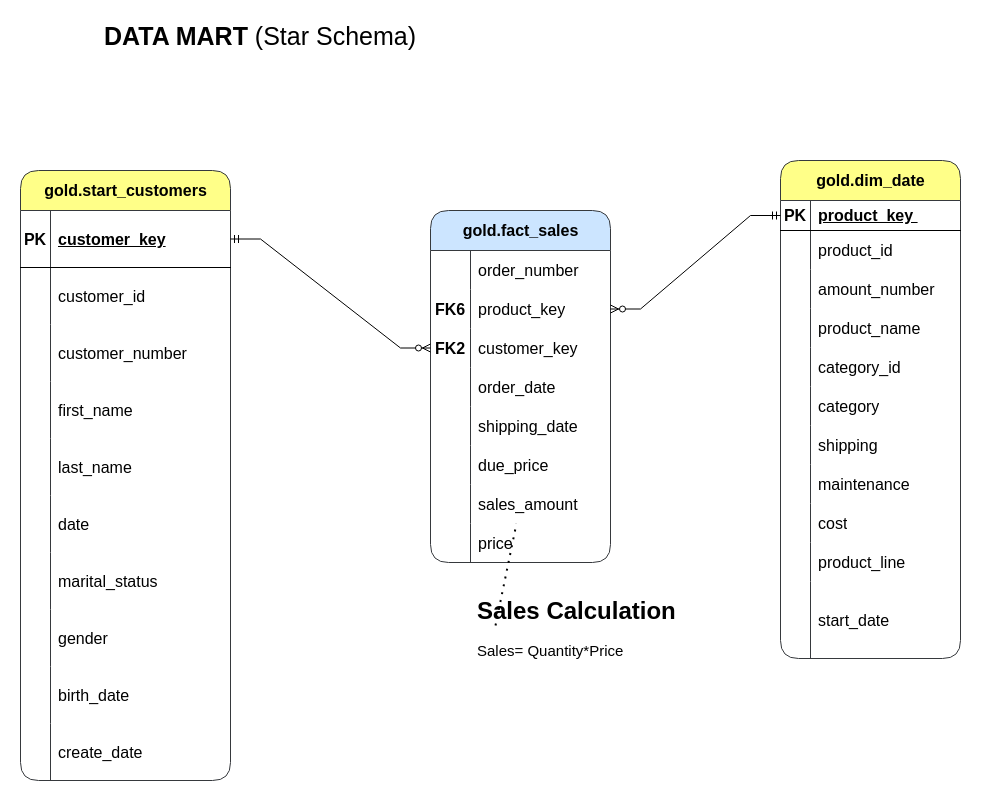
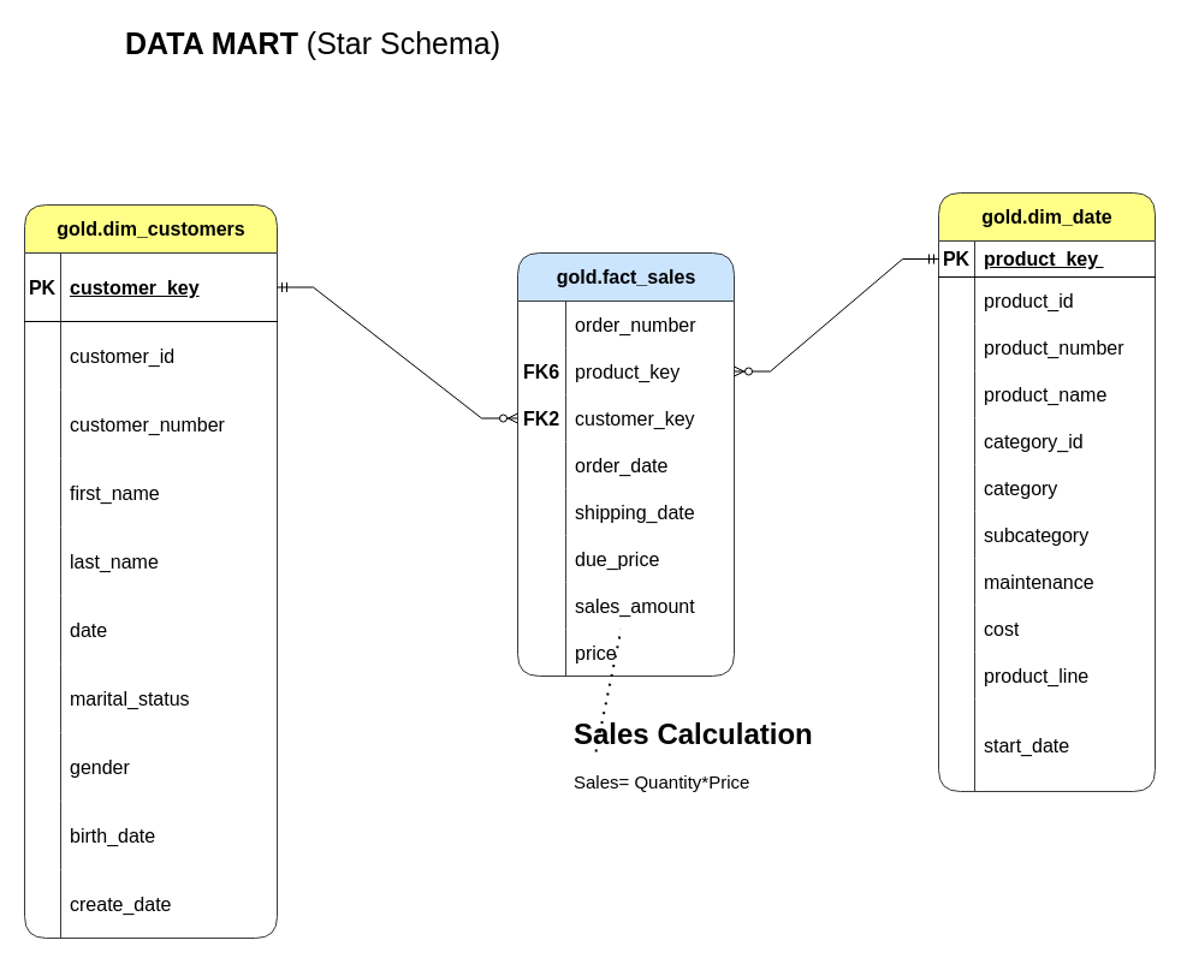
- <mxCell id="3" value="gold.start_customers" style="shape=table;startSize=40;container=1;collapsible=1;childLayout=tableLayout;fixedRows=1;rowLines=0;fontStyle=1;align=center;resizeLast=1;html=1;rounded=1;fillColor=#ffff88;strokeColor=#36393d;fontSize=16;" vertex="1" parent="1"><mxGeometry x="20" y="170" width="210" height="610" as="geometry" /></mxCell>
+ <mxCell id="3" value="gold.dim_customers" style="shape=table;startSize=40;container=1;collapsible=1;childLayout=tableLayout;fixedRows=1;rowLines=0;fontStyle=1;align=center;resizeLast=1;html=1;rounded=1;fillColor=#ffff88;strokeColor=#36393d;fontSize=16;" vertex="1" parent="1"><mxGeometry x="20" y="170" width="210" height="610" as="geometry" /></mxCell>
- <mxCell id="43" value="amount_number" style="shape=partialRectangle;connectable=0;fillColor=none;top=0;left=0;bottom=0;right=0;align=left;spacingLeft=6;overflow=hidden;whiteSpace=wrap;html=1;fontSize=16;" vertex="1" parent="41"><mxGeometry x="30" width="150" height="39" as="geometry"><mxRectangle width="150" height="39" as="alternateBounds" /></mxGeometry></mxCell>
+ <mxCell id="43" value="product_number" style="shape=partialRectangle;connectable=0;fillColor=none;top=0;left=0;bottom=0;right=0;align=left;spacingLeft=6;overflow=hidden;whiteSpace=wrap;html=1;fontSize=16;" vertex="1" parent="41"><mxGeometry x="30" width="150" height="39" as="geometry"><mxRectangle width="150" height="39" as="alternateBounds" /></mxGeometry></mxCell>
- <mxCell id="55" value="shipping" style="shape=partialRectangle;connectable=0;fillColor=none;top=0;left=0;bottom=0;right=0;align=left;spacingLeft=6;overflow=hidden;whiteSpace=wrap;html=1;fontSize=16;" vertex="1" parent="53"><mxGeometry x="30" width="150" height="39" as="geometry"><mxRectangle width="150" height="39" as="alternateBounds" /></mxGeometry></mxCell>
+ <mxCell id="55" value="subcategory" style="shape=partialRectangle;connectable=0;fillColor=none;top=0;left=0;bottom=0;right=0;align=left;spacingLeft=6;overflow=hidden;whiteSpace=wrap;html=1;fontSize=16;" vertex="1" parent="53"><mxGeometry x="30" width="150" height="39" as="geometry"><mxRectangle width="150" height="39" as="alternateBounds" /></mxGeometry></mxCell>
